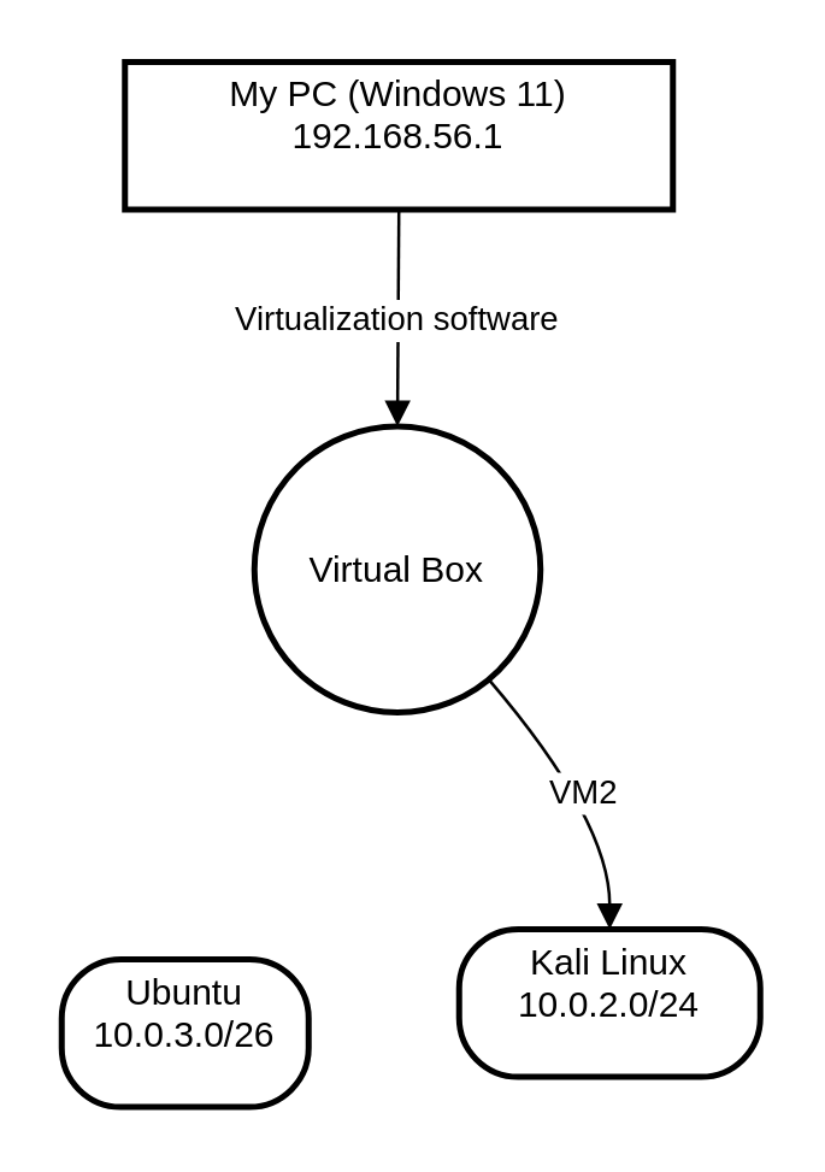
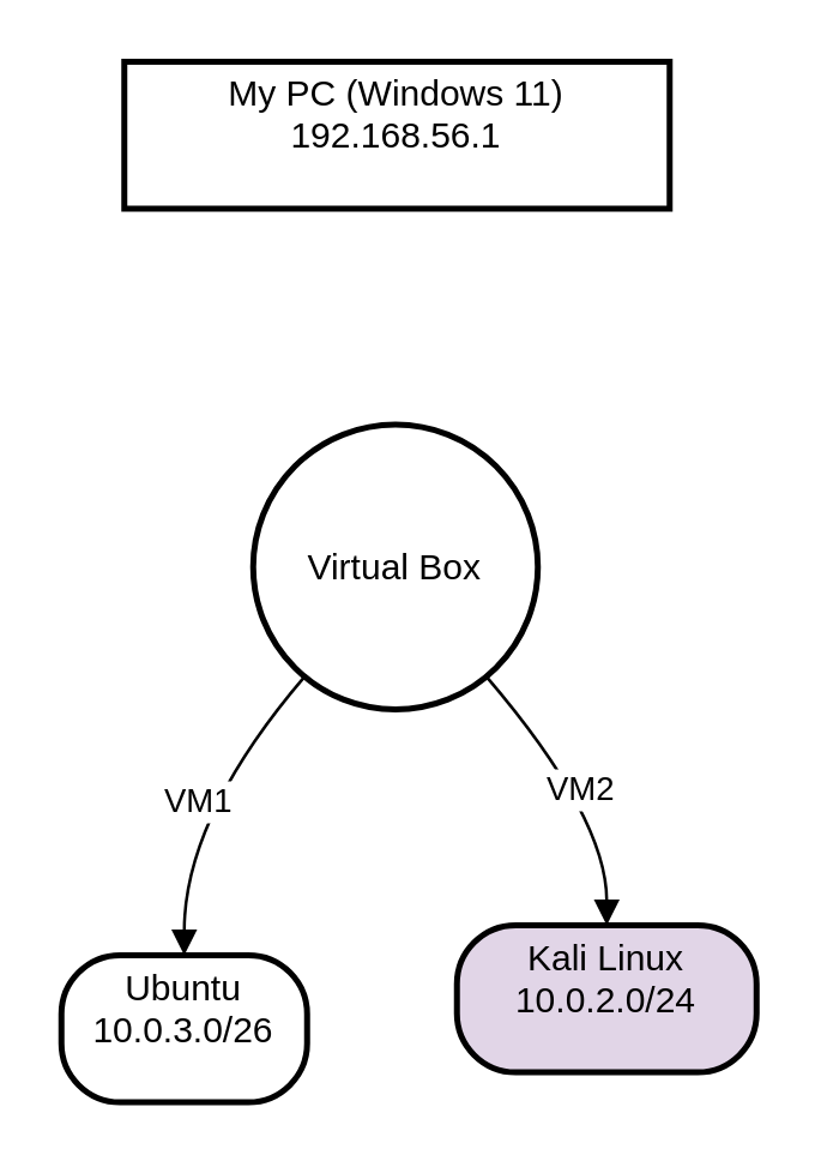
- <mxCell id="6" value="Virtualization software" style="curved=1;startArrow=none;endArrow=block;exitX=0.5;exitY=0.99;entryX=0.5;entryY=0;" parent="1" source="2" target="3" edge="1"><mxGeometry relative="1" as="geometry"><Array as="points" /></mxGeometry></mxCell>
+ <mxCell id="7" value="VM1" style="curved=1;startArrow=none;endArrow=block;exitX=0.08;exitY=1;entryX=0.5;entryY=0;" parent="1" source="3" target="4" edge="1"><mxGeometry relative="1" as="geometry"><Array as="points"><mxPoint x="61" y="272" /></Array></mxGeometry></mxCell>
- <mxCell id="5" value="Kali Linux&#10;10.0.2.0/24&#10;" style="rounded=1;arcSize=40;strokeWidth=2" parent="1" vertex="1"><mxGeometry x="152" y="308" width="100" height="49" as="geometry" /></mxCell>
+ <mxCell id="5" value="Kali Linux&#10;10.0.2.0/24&#10;" style="rounded=1;arcSize=40;strokeWidth=2;fillColor=#e1d5e7;" parent="1" vertex="1"><mxGeometry x="152" y="308" width="100" height="49" as="geometry" /></mxCell>
